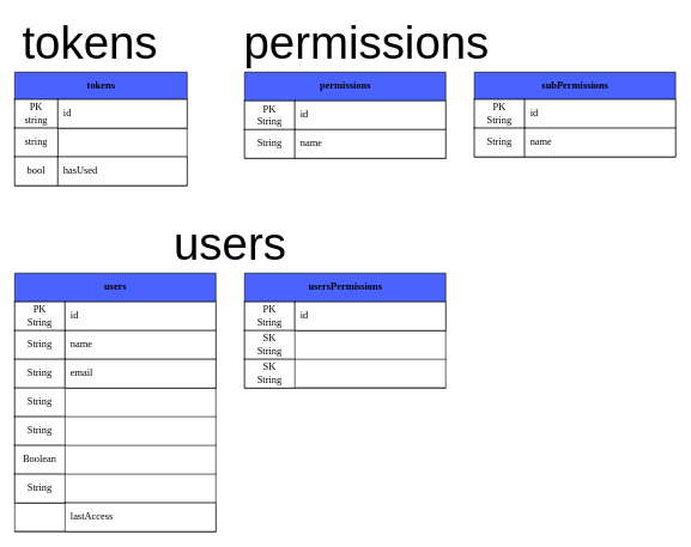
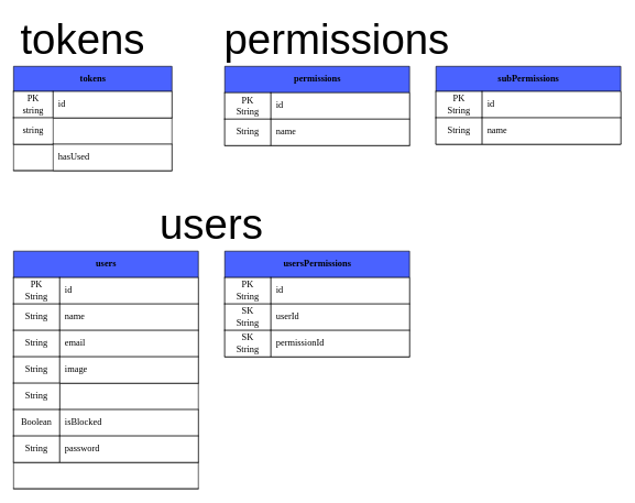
- <mxCell id="10" value="bool" style="shape=partialRectangle;html=1;whiteSpace=wrap;connectable=0;fillColor=default;top=1;left=1;bottom=1;right=1;overflow=hidden;pointerEvents=1;rounded=0;shadow=0;labelBackgroundColor=none;labelBorderColor=none;comic=0;sketch=0;fontFamily=Verdana;fontSize=14;fontColor=default;startSize=26;strokeColor=default;strokeWidth=1;align=center;" parent="9" vertex="1"><mxGeometry width="60" height="40" as="geometry"><mxRectangle width="60" height="40" as="alternateBounds" /></mxGeometry></mxCell>
+ <mxCell id="42" value="userId" style="shape=partialRectangle;html=1;whiteSpace=wrap;connectable=0;fillColor=default;top=1;left=1;bottom=1;right=1;align=left;spacingLeft=6;overflow=hidden;pointerEvents=1;rounded=0;shadow=0;labelBackgroundColor=none;labelBorderColor=none;comic=0;sketch=0;fontFamily=Verdana;fontSize=14;fontColor=default;startSize=26;strokeColor=default;strokeWidth=1;" parent="40" vertex="1"><mxGeometry x="70" width="210" height="40" as="geometry"><mxRectangle width="210" height="40" as="alternateBounds" /></mxGeometry></mxCell>
+ <mxCell id="45" value="permissionId" style="shape=partialRectangle;html=1;whiteSpace=wrap;connectable=0;fillColor=default;top=1;left=1;bottom=1;right=1;align=left;spacingLeft=6;overflow=hidden;pointerEvents=1;rounded=0;shadow=0;labelBackgroundColor=none;labelBorderColor=none;comic=0;sketch=0;fontFamily=Verdana;fontSize=14;fontColor=default;startSize=26;strokeColor=default;strokeWidth=1;" parent="43" vertex="1"><mxGeometry x="70" width="210" height="40" as="geometry"><mxRectangle width="210" height="40" as="alternateBounds" /></mxGeometry></mxCell>
+ <mxCell id="25" value="image" style="shape=partialRectangle;html=1;whiteSpace=wrap;connectable=0;fillColor=default;top=1;left=1;bottom=1;right=1;align=left;spacingLeft=6;overflow=hidden;pointerEvents=1;rounded=0;shadow=0;labelBackgroundColor=none;labelBorderColor=none;comic=0;sketch=0;fontFamily=Verdana;fontSize=14;fontColor=default;startSize=26;strokeColor=default;strokeWidth=1;" parent="23" vertex="1"><mxGeometry x="70" width="210" height="40" as="geometry"><mxRectangle width="210" height="40" as="alternateBounds" /></mxGeometry></mxCell>
+ <mxCell id="30" value="isBlocked" style="shape=partialRectangle;html=1;whiteSpace=wrap;connectable=0;fillColor=default;top=1;left=1;bottom=1;right=1;align=left;spacingLeft=6;overflow=hidden;pointerEvents=1;rounded=0;shadow=0;labelBackgroundColor=none;labelBorderColor=none;comic=0;sketch=0;fontFamily=Verdana;fontSize=14;fontColor=default;startSize=26;strokeColor=default;strokeWidth=1;" parent="28" vertex="1"><mxGeometry x="70" width="210" height="40" as="geometry"><mxRectangle width="210" height="40" as="alternateBounds" /></mxGeometry></mxCell>
+ <mxCell id="33" value="password" style="shape=partialRectangle;html=1;whiteSpace=wrap;connectable=0;fillColor=default;top=1;left=1;bottom=1;right=1;align=left;spacingLeft=6;overflow=hidden;pointerEvents=1;rounded=0;shadow=0;labelBackgroundColor=none;labelBorderColor=none;comic=0;sketch=0;fontFamily=Verdana;fontSize=14;fontColor=default;startSize=26;strokeColor=default;strokeWidth=1;" parent="31" vertex="1"><mxGeometry x="70" width="210" height="40" as="geometry"><mxRectangle width="210" height="40" as="alternateBounds" /></mxGeometry></mxCell>
- <mxCell id="35" value="lastAccess" style="shape=partialRectangle;html=1;whiteSpace=wrap;connectable=0;fillColor=default;top=1;left=1;bottom=1;right=1;align=left;spacingLeft=6;overflow=hidden;pointerEvents=1;rounded=0;shadow=0;labelBackgroundColor=none;labelBorderColor=none;comic=0;sketch=0;fontFamily=Verdana;fontSize=14;fontColor=default;startSize=26;strokeColor=default;strokeWidth=1;" parent="34" vertex="1"><mxGeometry x="70" width="210" height="40" as="geometry"><mxRectangle width="210" height="40" as="alternateBounds" /></mxGeometry></mxCell>
